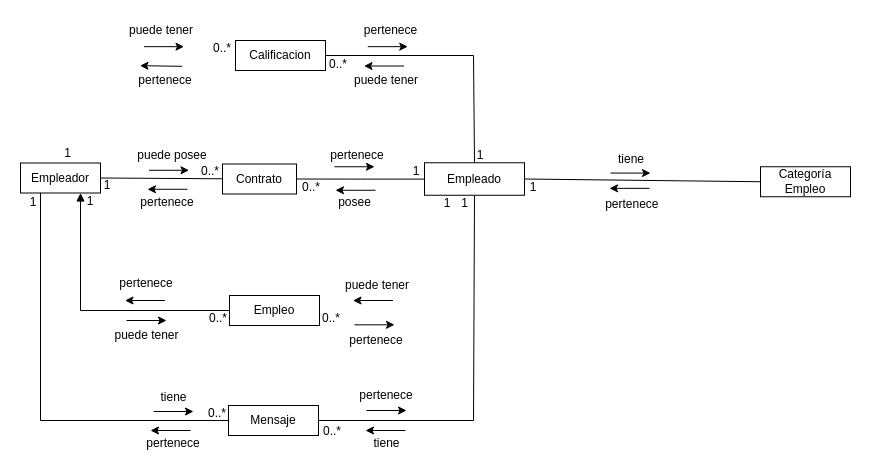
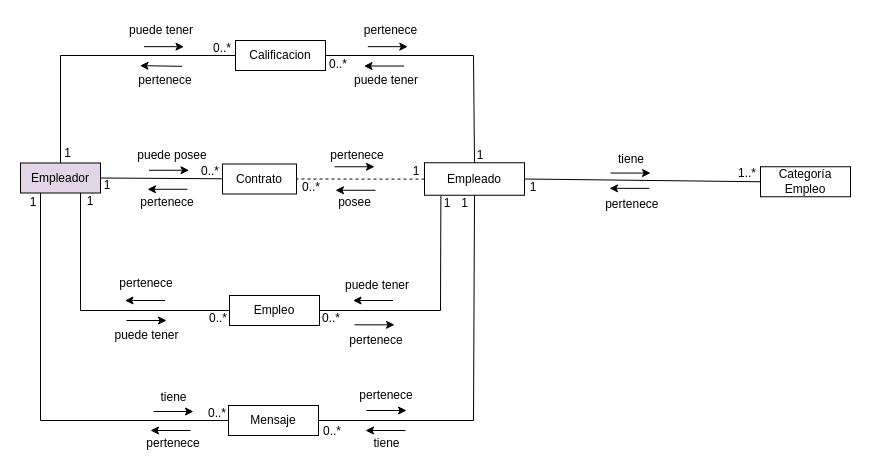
+ <mxCell id="8" value="" style="endArrow=none;html=1;rounded=0;entryX=0;entryY=0.5;entryDx=0;entryDy=0;exitX=0.5;exitY=0;exitDx=0;exitDy=0;" parent="1" source="3" target="2" edge="1"><mxGeometry width="50" height="50" relative="1" as="geometry"><mxPoint x="80" y="140" as="sourcePoint" /><mxPoint x="130" y="90" as="targetPoint" /><Array as="points"><mxPoint x="60" y="55" /></Array></mxGeometry></mxCell>
+ <mxCell id="34" value="1..*" style="text;html=1;strokeColor=none;fillColor=none;align=center;verticalAlign=middle;whiteSpace=wrap;rounded=0;" parent="1" vertex="1"><mxGeometry x="737" y="165.5" width="20" height="15" as="geometry" /></mxCell>
- <mxCell id="3" value="Empleador" style="rounded=0;whiteSpace=wrap;html=1;" parent="1" vertex="1"><mxGeometry x="20" y="162.5" width="80" height="30" as="geometry" /></mxCell>
+ <mxCell id="3" value="Empleador" style="rounded=0;whiteSpace=wrap;html=1;fillColor=#e1d5e7;" parent="1" vertex="1"><mxGeometry x="20" y="162.5" width="80" height="30" as="geometry" /></mxCell>
- <mxCell id="4" style="edgeStyle=orthogonalEdgeStyle;rounded=0;orthogonalLoop=1;jettySize=auto;html=1;entryX=1;entryY=0.5;entryDx=0;entryDy=0;endArrow=none;endFill=0;" parent="1" source="5" target="62" edge="1"><mxGeometry relative="1" as="geometry" /></mxCell>
+ <mxCell id="4" style="edgeStyle=orthogonalEdgeStyle;rounded=0;orthogonalLoop=1;jettySize=auto;html=1;entryX=1;entryY=0.5;entryDx=0;entryDy=0;endArrow=none;endFill=0;dashed=1;" parent="1" source="5" target="62" edge="1"><mxGeometry relative="1" as="geometry" /></mxCell>
- <mxCell id="16" value="" style="endArrow=block;html=1;rounded=0;entryX=0.75;entryY=1;entryDx=0;entryDy=0;exitX=0;exitY=0.5;exitDx=0;exitDy=0;" parent="1" source="12" target="3" edge="1"><mxGeometry width="50" height="50" relative="1" as="geometry"><mxPoint x="240" y="290" as="sourcePoint" /><mxPoint x="290" y="240" as="targetPoint" /><Array as="points"><mxPoint x="80" y="310" /></Array></mxGeometry></mxCell>
+ <mxCell id="16" value="" style="endArrow=none;html=1;rounded=0;entryX=0.75;entryY=1;entryDx=0;entryDy=0;exitX=0;exitY=0.5;exitDx=0;exitDy=0;" parent="1" source="12" target="3" edge="1"><mxGeometry width="50" height="50" relative="1" as="geometry"><mxPoint x="240" y="290" as="sourcePoint" /><mxPoint x="290" y="240" as="targetPoint" /><Array as="points"><mxPoint x="80" y="310" /></Array></mxGeometry></mxCell>
+ <mxCell id="11" style="endArrow=none;html=1;rounded=0;entryX=0.164;entryY=1.02;entryDx=0;entryDy=0;exitX=1;exitY=0.5;exitDx=0;exitDy=0;entryPerimeter=0;" parent="1" source="12" target="5" edge="1"><mxGeometry relative="1" as="geometry"><Array as="points"><mxPoint x="440" y="310" /></Array></mxGeometry></mxCell>
